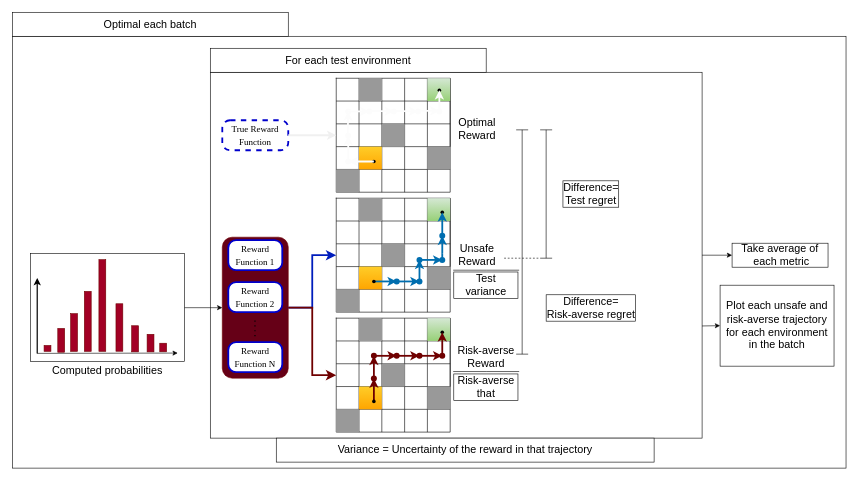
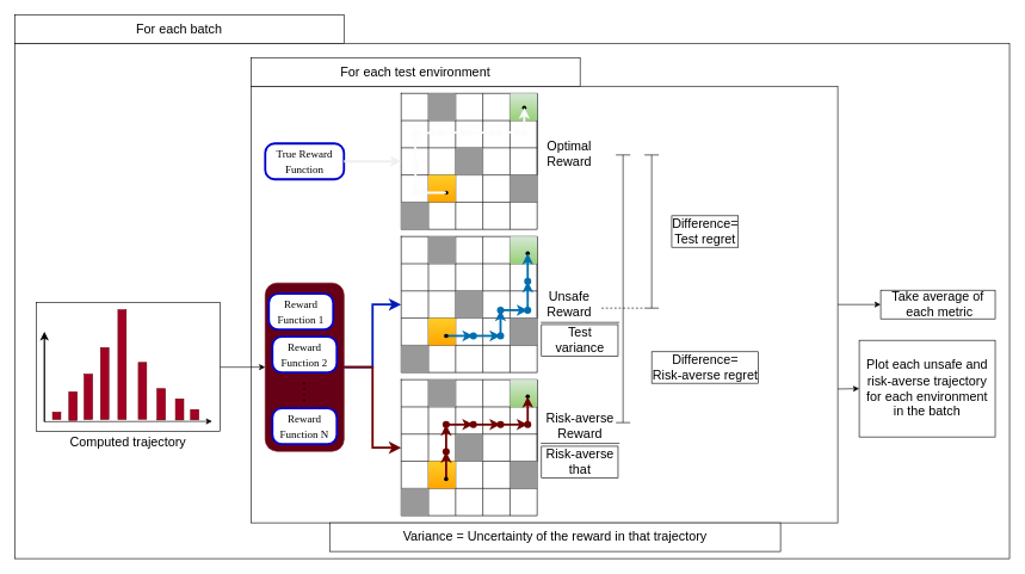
- <mxCell id="176" value="&lt;font style=&quot;font-size: 18px;&quot;&gt;Optimal each batch&lt;/font&gt;" style="rounded=0;whiteSpace=wrap;html=1;" parent="1" vertex="1"><mxGeometry x="20" y="20" width="460" height="40" as="geometry" /></mxCell>
+ <mxCell id="176" value="&lt;font style=&quot;font-size: 18px;&quot;&gt;For each batch&lt;/font&gt;" style="rounded=0;whiteSpace=wrap;html=1;" parent="1" vertex="1"><mxGeometry x="20" y="20" width="460" height="40" as="geometry" /></mxCell>
- <mxCell id="162" value="&lt;font style=&quot;font-size: 15px;&quot;&gt;True Reward Function&lt;/font&gt;" style="rounded=1;whiteSpace=wrap;html=1;fontFamily=Comic Sans MS;fontSize=18;arcSize=26;strokeColor=#0000CC;strokeWidth=3;dashed=1;" parent="1" vertex="1"><mxGeometry x="370" y="200" width="110" height="50" as="geometry" /></mxCell>
+ <mxCell id="162" value="&lt;font style=&quot;font-size: 15px;&quot;&gt;True Reward Function&lt;/font&gt;" style="rounded=1;whiteSpace=wrap;html=1;fontFamily=Comic Sans MS;fontSize=18;arcSize=26;strokeColor=#0000CC;strokeWidth=3;" parent="1" vertex="1"><mxGeometry x="370" y="200" width="110" height="50" as="geometry" /></mxCell>
- <mxCell id="156" value="&lt;font style=&quot;font-size: 15px;&quot;&gt;Reward Function 1&lt;/font&gt;" style="rounded=1;whiteSpace=wrap;html=1;fontFamily=Comic Sans MS;fontSize=18;arcSize=26;strokeColor=#0000CC;strokeWidth=3;" parent="1" vertex="1"><mxGeometry x="380" y="400" width="90" height="50" as="geometry" /></mxCell>
+ <mxCell id="156" value="&lt;font style=&quot;font-size: 15px;&quot;&gt;Reward Function 1&lt;/font&gt;" style="rounded=1;whiteSpace=wrap;html=1;fontFamily=Comic Sans MS;fontSize=18;arcSize=26;strokeColor=#0000CC;strokeWidth=3;" parent="1" vertex="1"><mxGeometry x="375" y="410" width="90" height="50" as="geometry" /></mxCell>
- <mxCell id="193" value="&lt;font style=&quot;font-size: 18px;&quot;&gt;Take average of&lt;br&gt;&amp;nbsp;each metric&lt;/font&gt;" style="rounded=0;whiteSpace=wrap;html=1;" parent="1" vertex="1"><mxGeometry x="1220" y="405" width="160" height="40" as="geometry" /></mxCell>
+ <mxCell id="193" value="&lt;font style=&quot;font-size: 18px;&quot;&gt;Take average of&lt;br&gt;&amp;nbsp;each metric&lt;/font&gt;" style="rounded=0;whiteSpace=wrap;html=1;" parent="1" vertex="1"><mxGeometry x="1230" y="405" width="160" height="40" as="geometry" /></mxCell>
- <mxCell id="190" value="&lt;font style=&quot;font-size: 18px;&quot;&gt;Computed probabilities&lt;/font&gt;" style="text;html=1;strokeColor=none;fillColor=none;align=center;verticalAlign=middle;whiteSpace=wrap;rounded=0;" parent="1" vertex="1"><mxGeometry x="50" y="602.5" width="257.14" height="30" as="geometry" /></mxCell>
+ <mxCell id="190" value="&lt;font style=&quot;font-size: 18px;&quot;&gt;Computed trajectory&lt;/font&gt;" style="text;html=1;strokeColor=none;fillColor=none;align=center;verticalAlign=middle;whiteSpace=wrap;rounded=0;" parent="1" vertex="1"><mxGeometry x="50" y="602.5" width="257.14" height="30" as="geometry" /></mxCell>
